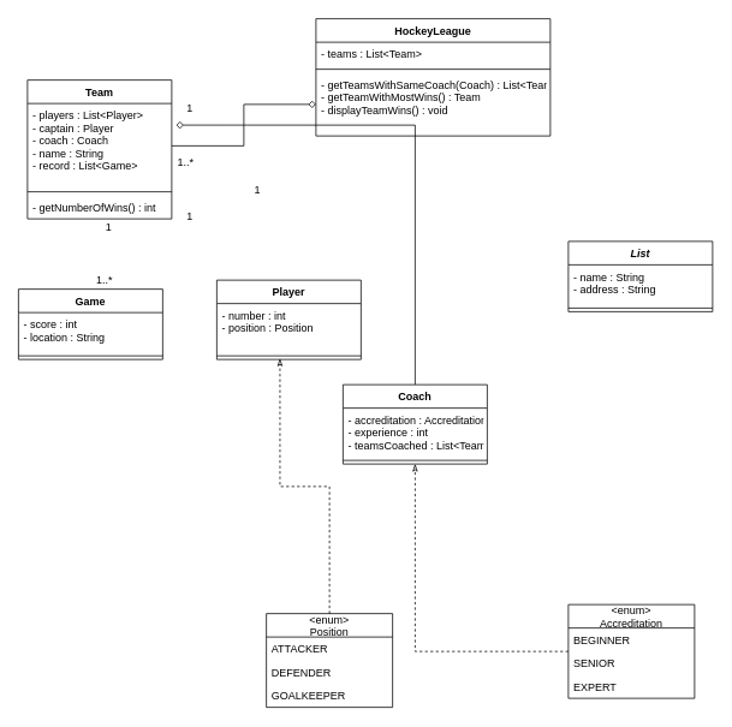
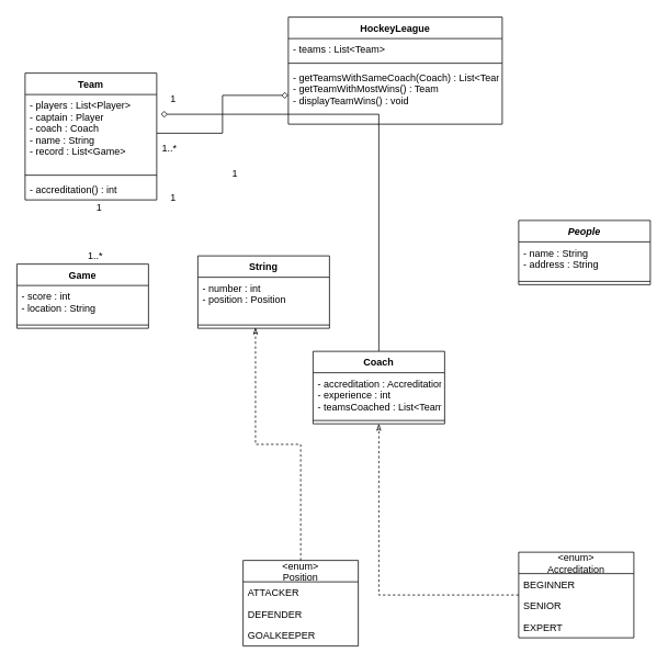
- <mxCell id="9" value="- getNumberOfWins() : int" style="text;strokeColor=none;fillColor=none;align=left;verticalAlign=top;spacingLeft=4;spacingRight=4;overflow=hidden;rotatable=0;points=[[0,0.5],[1,0.5]];portConstraint=eastwest;" vertex="1" parent="6"><mxGeometry y="128" width="160" height="26" as="geometry" /></mxCell>
+ <mxCell id="9" value="- accreditation() : int" style="text;strokeColor=none;fillColor=none;align=left;verticalAlign=top;spacingLeft=4;spacingRight=4;overflow=hidden;rotatable=0;points=[[0,0.5],[1,0.5]];portConstraint=eastwest;" vertex="1" parent="6"><mxGeometry y="128" width="160" height="26" as="geometry" /></mxCell>
- <mxCell id="13" value="List" style="swimlane;fontStyle=3;align=center;verticalAlign=top;childLayout=stackLayout;horizontal=1;startSize=26;horizontalStack=0;resizeParent=1;resizeParentMax=0;resizeLast=0;collapsible=1;marginBottom=0;" vertex="1" parent="1"><mxGeometry x="630" y="267" width="160" height="78" as="geometry" /></mxCell>
+ <mxCell id="13" value="People" style="swimlane;fontStyle=3;align=center;verticalAlign=top;childLayout=stackLayout;horizontal=1;startSize=26;horizontalStack=0;resizeParent=1;resizeParentMax=0;resizeLast=0;collapsible=1;marginBottom=0;" vertex="1" parent="1"><mxGeometry x="630" y="267" width="160" height="78" as="geometry" /></mxCell>
- <mxCell id="10" value="Player" style="swimlane;fontStyle=1;align=center;verticalAlign=top;childLayout=stackLayout;horizontal=1;startSize=26;horizontalStack=0;resizeParent=1;resizeParentMax=0;resizeLast=0;collapsible=1;marginBottom=0;" vertex="1" parent="1"><mxGeometry x="240" y="310" width="160" height="88" as="geometry" /></mxCell>
+ <mxCell id="10" value="String" style="swimlane;fontStyle=1;align=center;verticalAlign=top;childLayout=stackLayout;horizontal=1;startSize=26;horizontalStack=0;resizeParent=1;resizeParentMax=0;resizeLast=0;collapsible=1;marginBottom=0;" vertex="1" parent="1"><mxGeometry x="240" y="310" width="160" height="88" as="geometry" /></mxCell>
